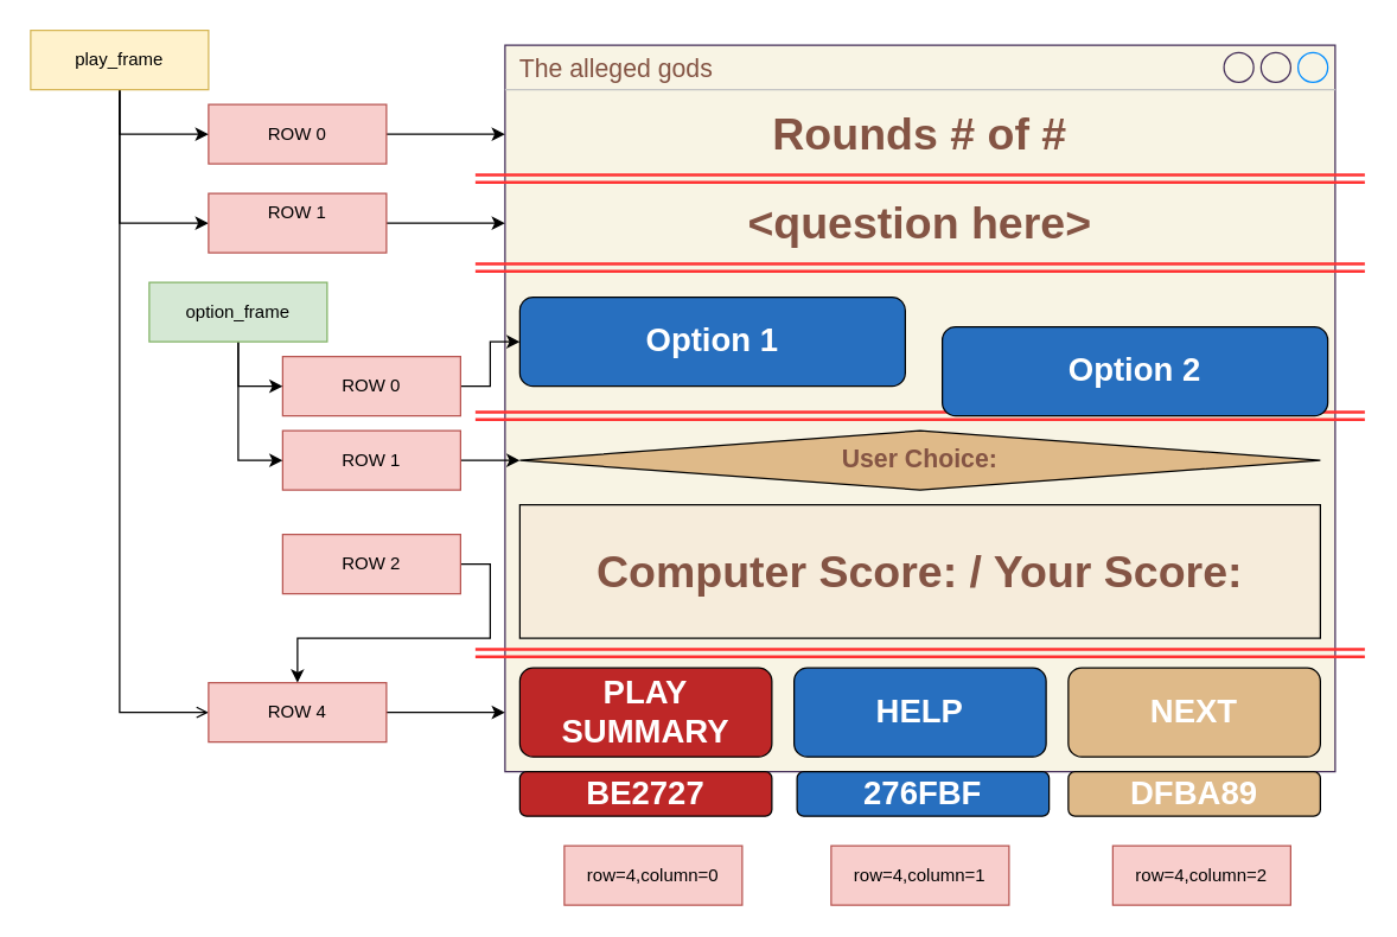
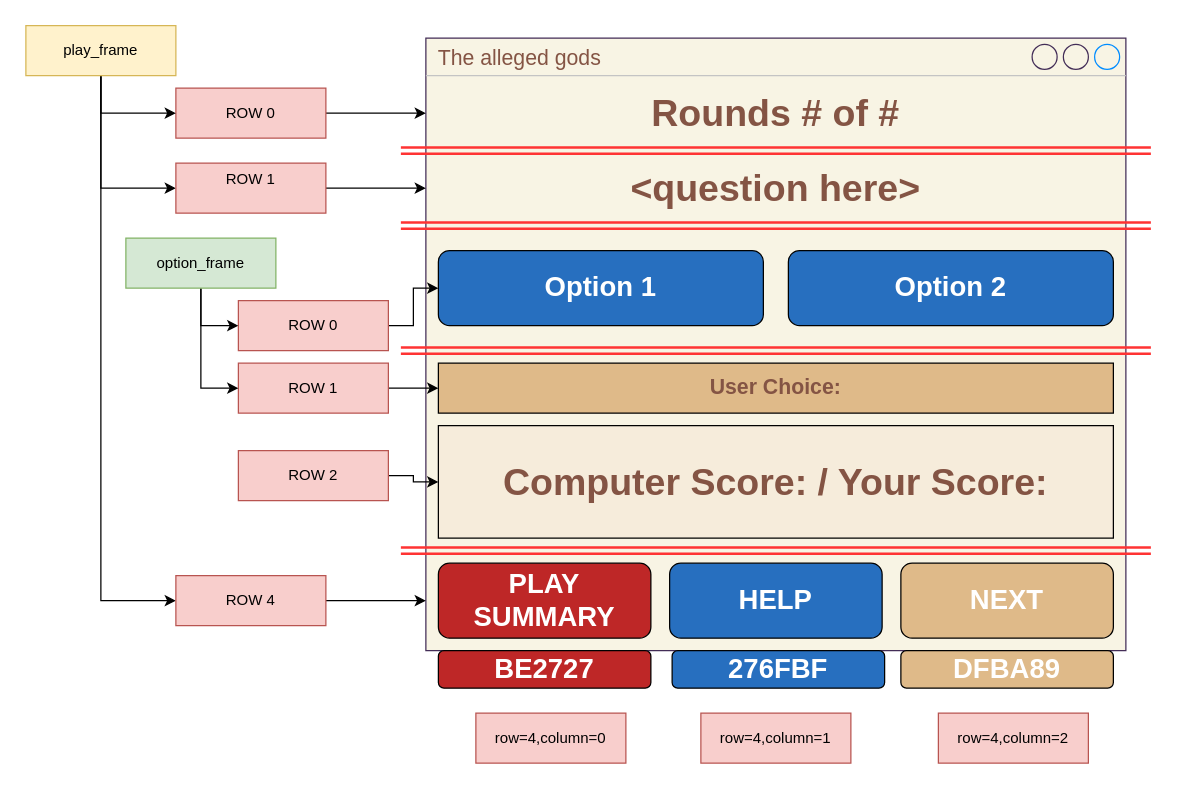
- <mxCell id="23" value="Option 2" style="rounded=1;whiteSpace=wrap;html=1;fillColor=#276FBF;fontColor=#FFFFFF;fontStyle=1;fontSize=22;" vertex="1" parent="13"><mxGeometry x="635" y="220" width="260" height="60" as="geometry" /></mxCell>
+ <mxCell id="23" value="Option 2" style="rounded=1;whiteSpace=wrap;html=1;fillColor=#276FBF;fontColor=#FFFFFF;fontStyle=1;fontSize=22;" vertex="1" parent="13"><mxGeometry x="630" y="200" width="260" height="60" as="geometry" /></mxCell>
- <mxCell id="8" value="&lt;b style=&quot;font-size: 17px;&quot;&gt;&lt;font color=&quot;#845444&quot; style=&quot;font-size: 17px;&quot;&gt;User Choice:&lt;/font&gt;&lt;/b&gt;" style="rhombus;whiteSpace=wrap;html=1;fillColor=#DFBA89;fontColor=#ffffff;fontSize=17;" vertex="1" parent="3"><mxGeometry x="350" y="290" width="540" height="40" as="geometry" /></mxCell>
+ <mxCell id="8" value="&lt;b style=&quot;font-size: 17px;&quot;&gt;&lt;font color=&quot;#845444&quot; style=&quot;font-size: 17px;&quot;&gt;User Choice:&lt;/font&gt;&lt;/b&gt;" style="rounded=0;whiteSpace=wrap;html=1;fillColor=#DFBA89;fontColor=#ffffff;fontSize=17;" vertex="1" parent="3"><mxGeometry x="350" y="290" width="540" height="40" as="geometry" /></mxCell>
- <mxCell id="10" style="edgeStyle=orthogonalEdgeStyle;rounded=0;orthogonalLoop=1;jettySize=auto;html=1;exitX=1;exitY=0.5;exitDx=0;exitDy=0;" edge="1" parent="3" source="45" target="37"><mxGeometry relative="1" as="geometry" /></mxCell>
+ <mxCell id="10" style="edgeStyle=orthogonalEdgeStyle;rounded=0;orthogonalLoop=1;jettySize=auto;html=1;exitX=1;exitY=0.5;exitDx=0;exitDy=0;entryX=0;entryY=0.5;entryDx=0;entryDy=0;" edge="1" parent="3" source="45" target="9"><mxGeometry relative="1" as="geometry" /></mxCell>
- <mxCell id="30" style="edgeStyle=orthogonalEdgeStyle;rounded=0;orthogonalLoop=1;jettySize=auto;html=1;exitX=0.5;exitY=1;exitDx=0;exitDy=0;entryX=0;entryY=0.5;entryDx=0;entryDy=0;endArrow=open;" edge="1" parent="25" source="31" target="37"><mxGeometry relative="1" as="geometry" /></mxCell>
+ <mxCell id="30" style="edgeStyle=orthogonalEdgeStyle;rounded=0;orthogonalLoop=1;jettySize=auto;html=1;exitX=0.5;exitY=1;exitDx=0;exitDy=0;entryX=0;entryY=0.5;entryDx=0;entryDy=0;" edge="1" parent="25" source="31" target="37"><mxGeometry relative="1" as="geometry" /></mxCell>
